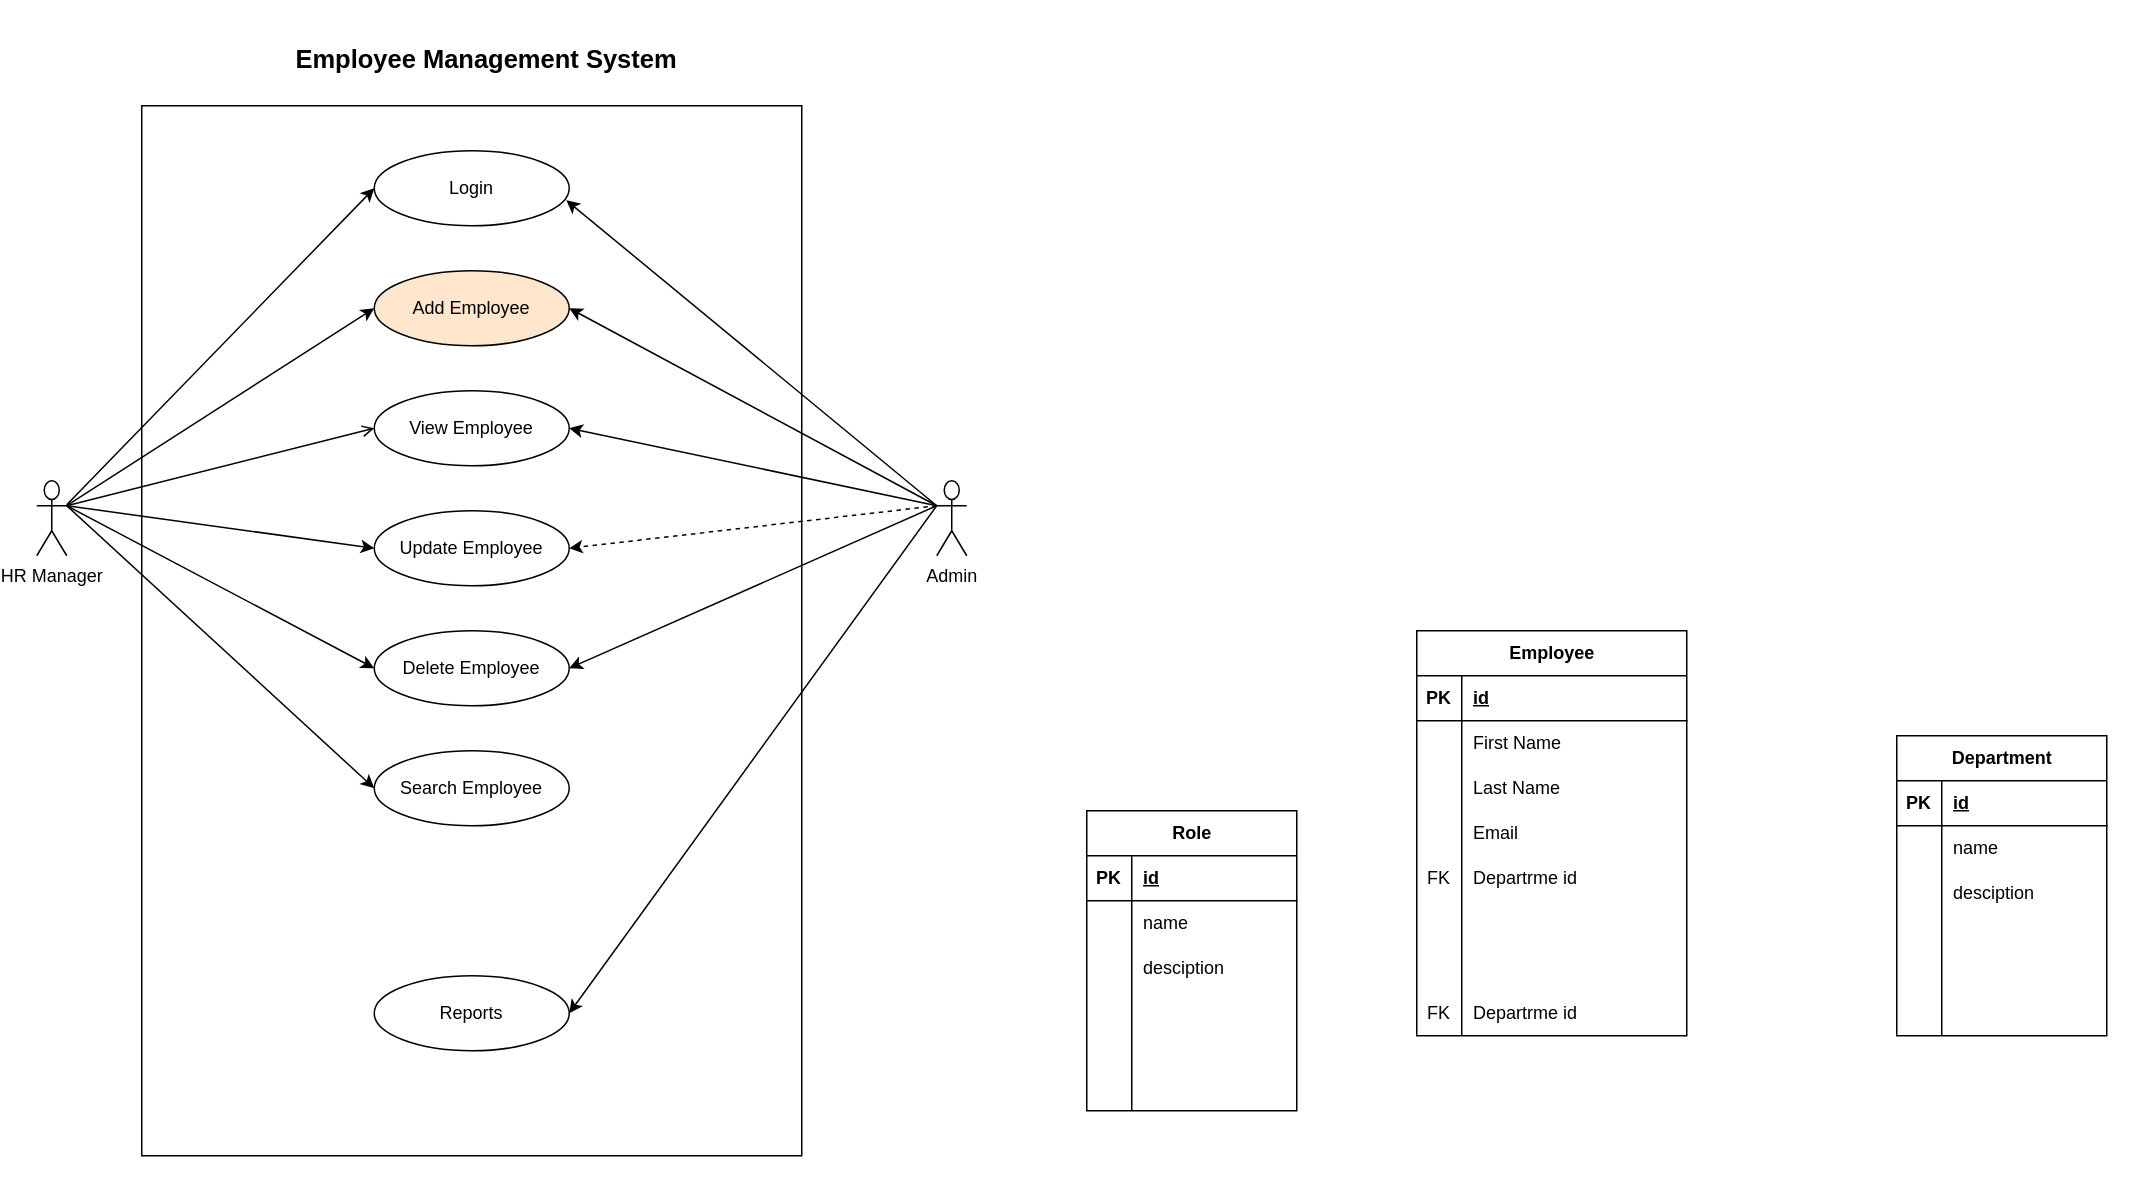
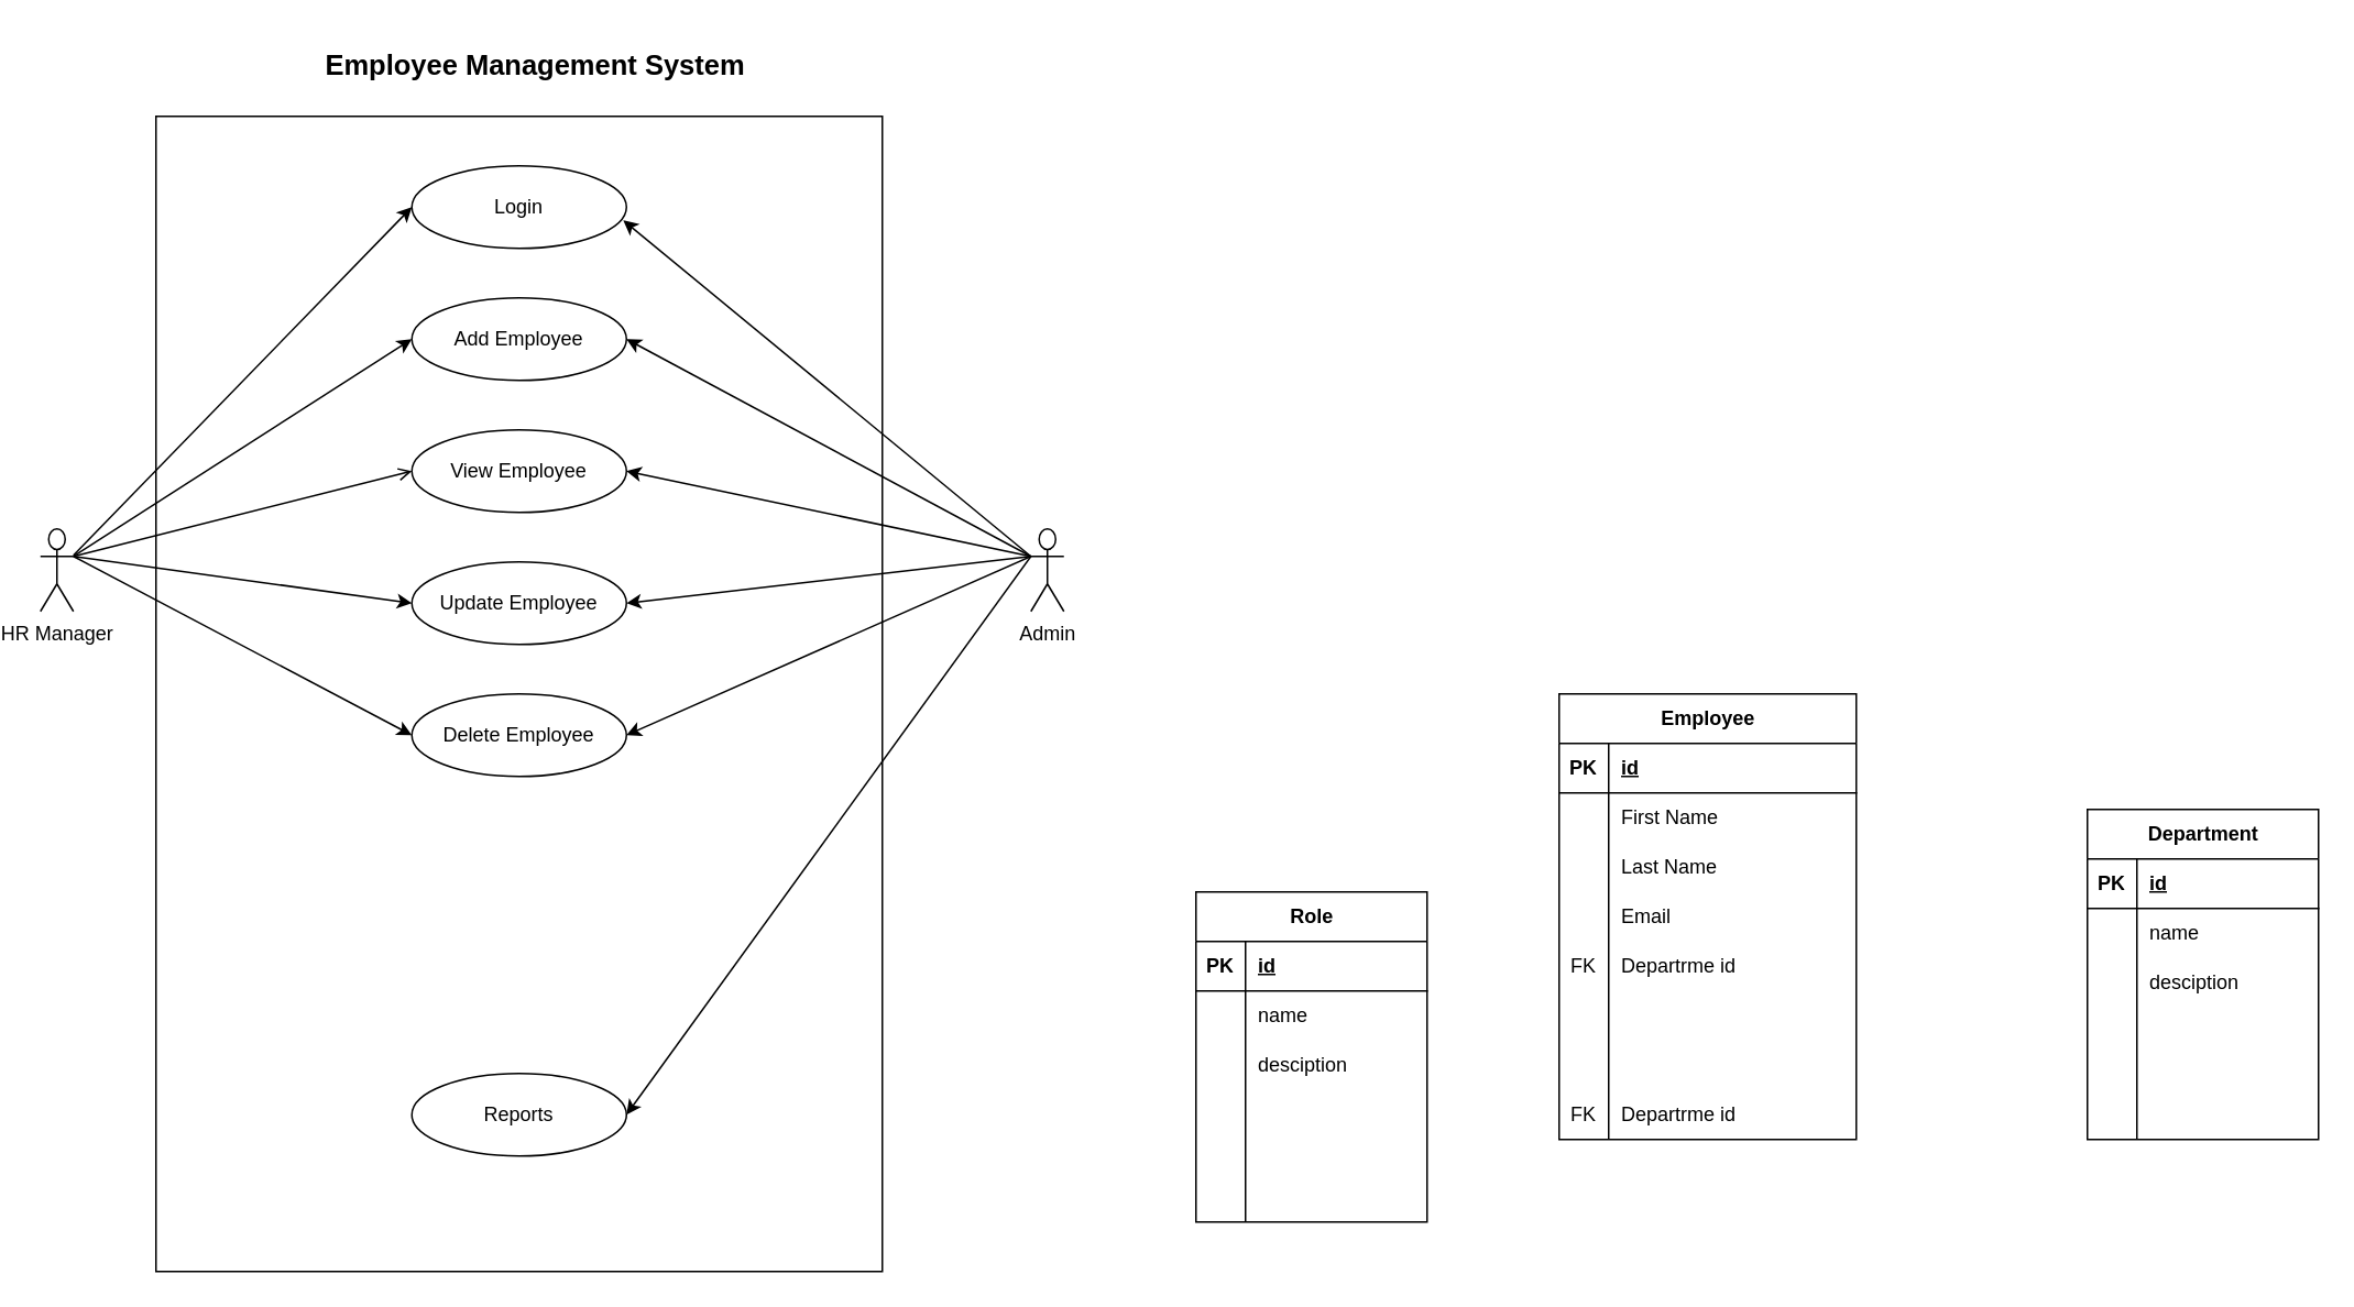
- <mxCell id="7" value="Add Employee" style="ellipse;whiteSpace=wrap;html=1;fillColor=#ffe6cc;" vertex="1" parent="1"><mxGeometry x="245" y="180" width="130" height="50" as="geometry" /></mxCell>
+ <mxCell id="7" value="Add Employee" style="ellipse;whiteSpace=wrap;html=1;" vertex="1" parent="1"><mxGeometry x="245" y="180" width="130" height="50" as="geometry" /></mxCell>
- <mxCell id="21" value="" style="endArrow=classic;html=1;rounded=0;entryX=1;entryY=0.5;entryDx=0;entryDy=0;exitX=0;exitY=0.333;exitDx=0;exitDy=0;exitPerimeter=0;dashed=1;" edge="1" parent="1" source="5" target="9"><mxGeometry width="50" height="50" relative="1" as="geometry"><mxPoint x="460" y="510" as="sourcePoint" /><mxPoint x="510" y="460" as="targetPoint" /></mxGeometry></mxCell>
+ <mxCell id="21" value="" style="endArrow=classic;html=1;rounded=0;entryX=1;entryY=0.5;entryDx=0;entryDy=0;exitX=0;exitY=0.333;exitDx=0;exitDy=0;exitPerimeter=0;" edge="1" parent="1" source="5" target="9"><mxGeometry width="50" height="50" relative="1" as="geometry"><mxPoint x="460" y="510" as="sourcePoint" /><mxPoint x="510" y="460" as="targetPoint" /></mxGeometry></mxCell>
- <mxCell id="20" value="" style="endArrow=classic;html=1;rounded=0;entryX=0;entryY=0.5;entryDx=0;entryDy=0;exitX=1;exitY=0.333;exitDx=0;exitDy=0;exitPerimeter=0;" edge="1" parent="1" source="4" target="11"><mxGeometry width="50" height="50" relative="1" as="geometry"><mxPoint x="100" y="500" as="sourcePoint" /><mxPoint x="150" y="450" as="targetPoint" /></mxGeometry></mxCell>
- <mxCell id="11" value="Search Employee" style="ellipse;whiteSpace=wrap;html=1;" vertex="1" parent="1"><mxGeometry x="245" y="500" width="130" height="50" as="geometry" /></mxCell>
